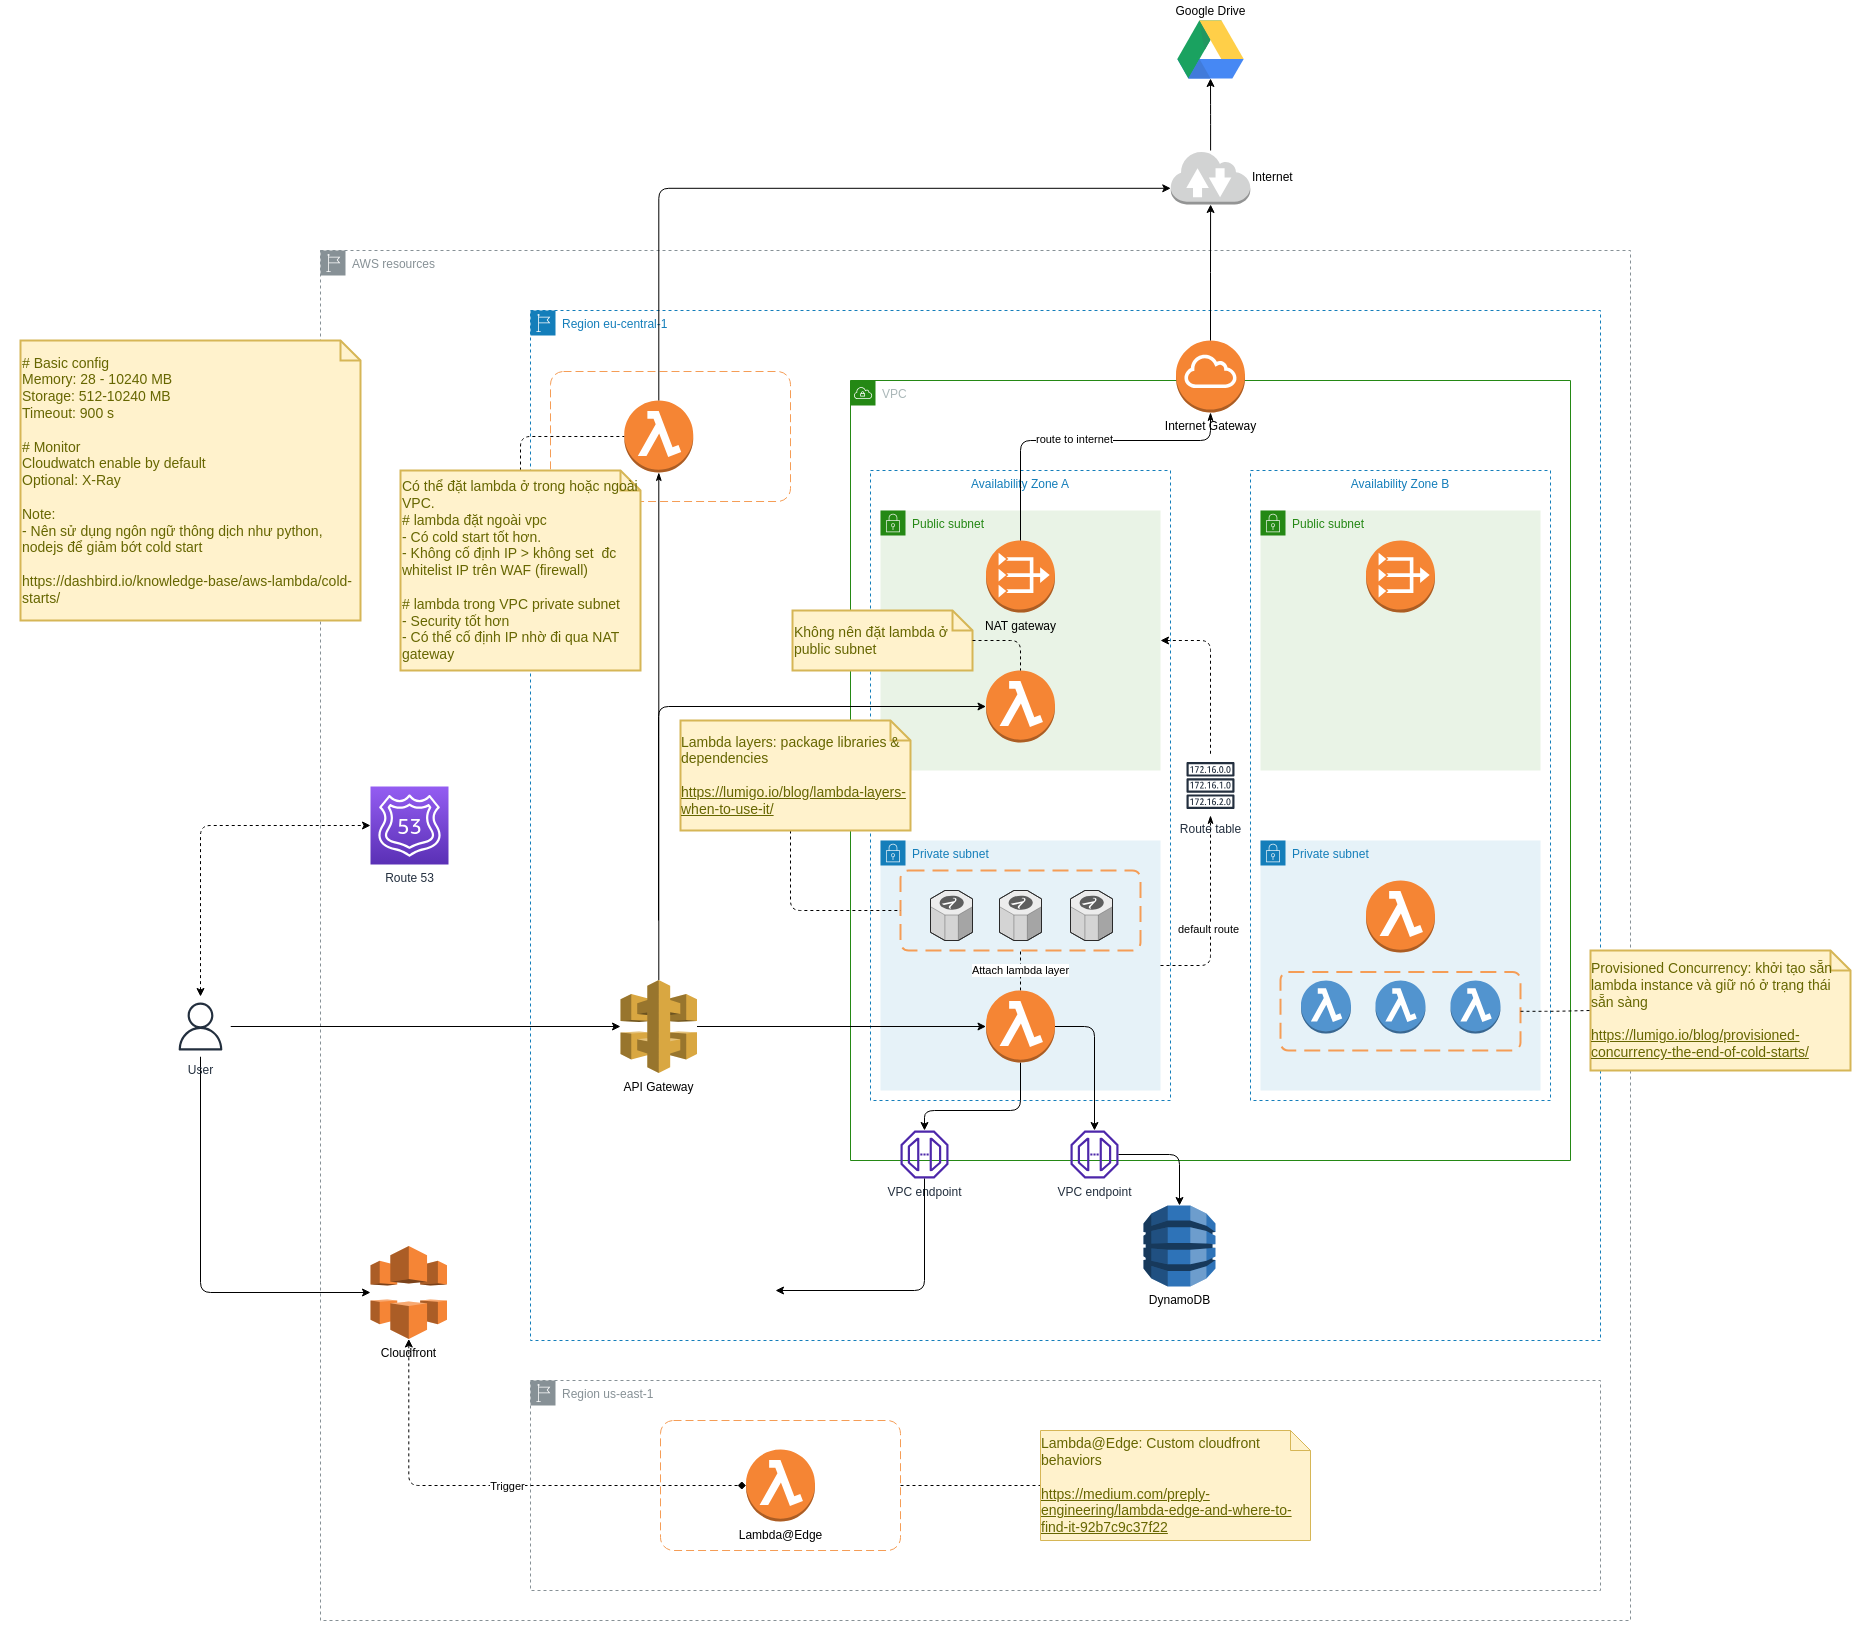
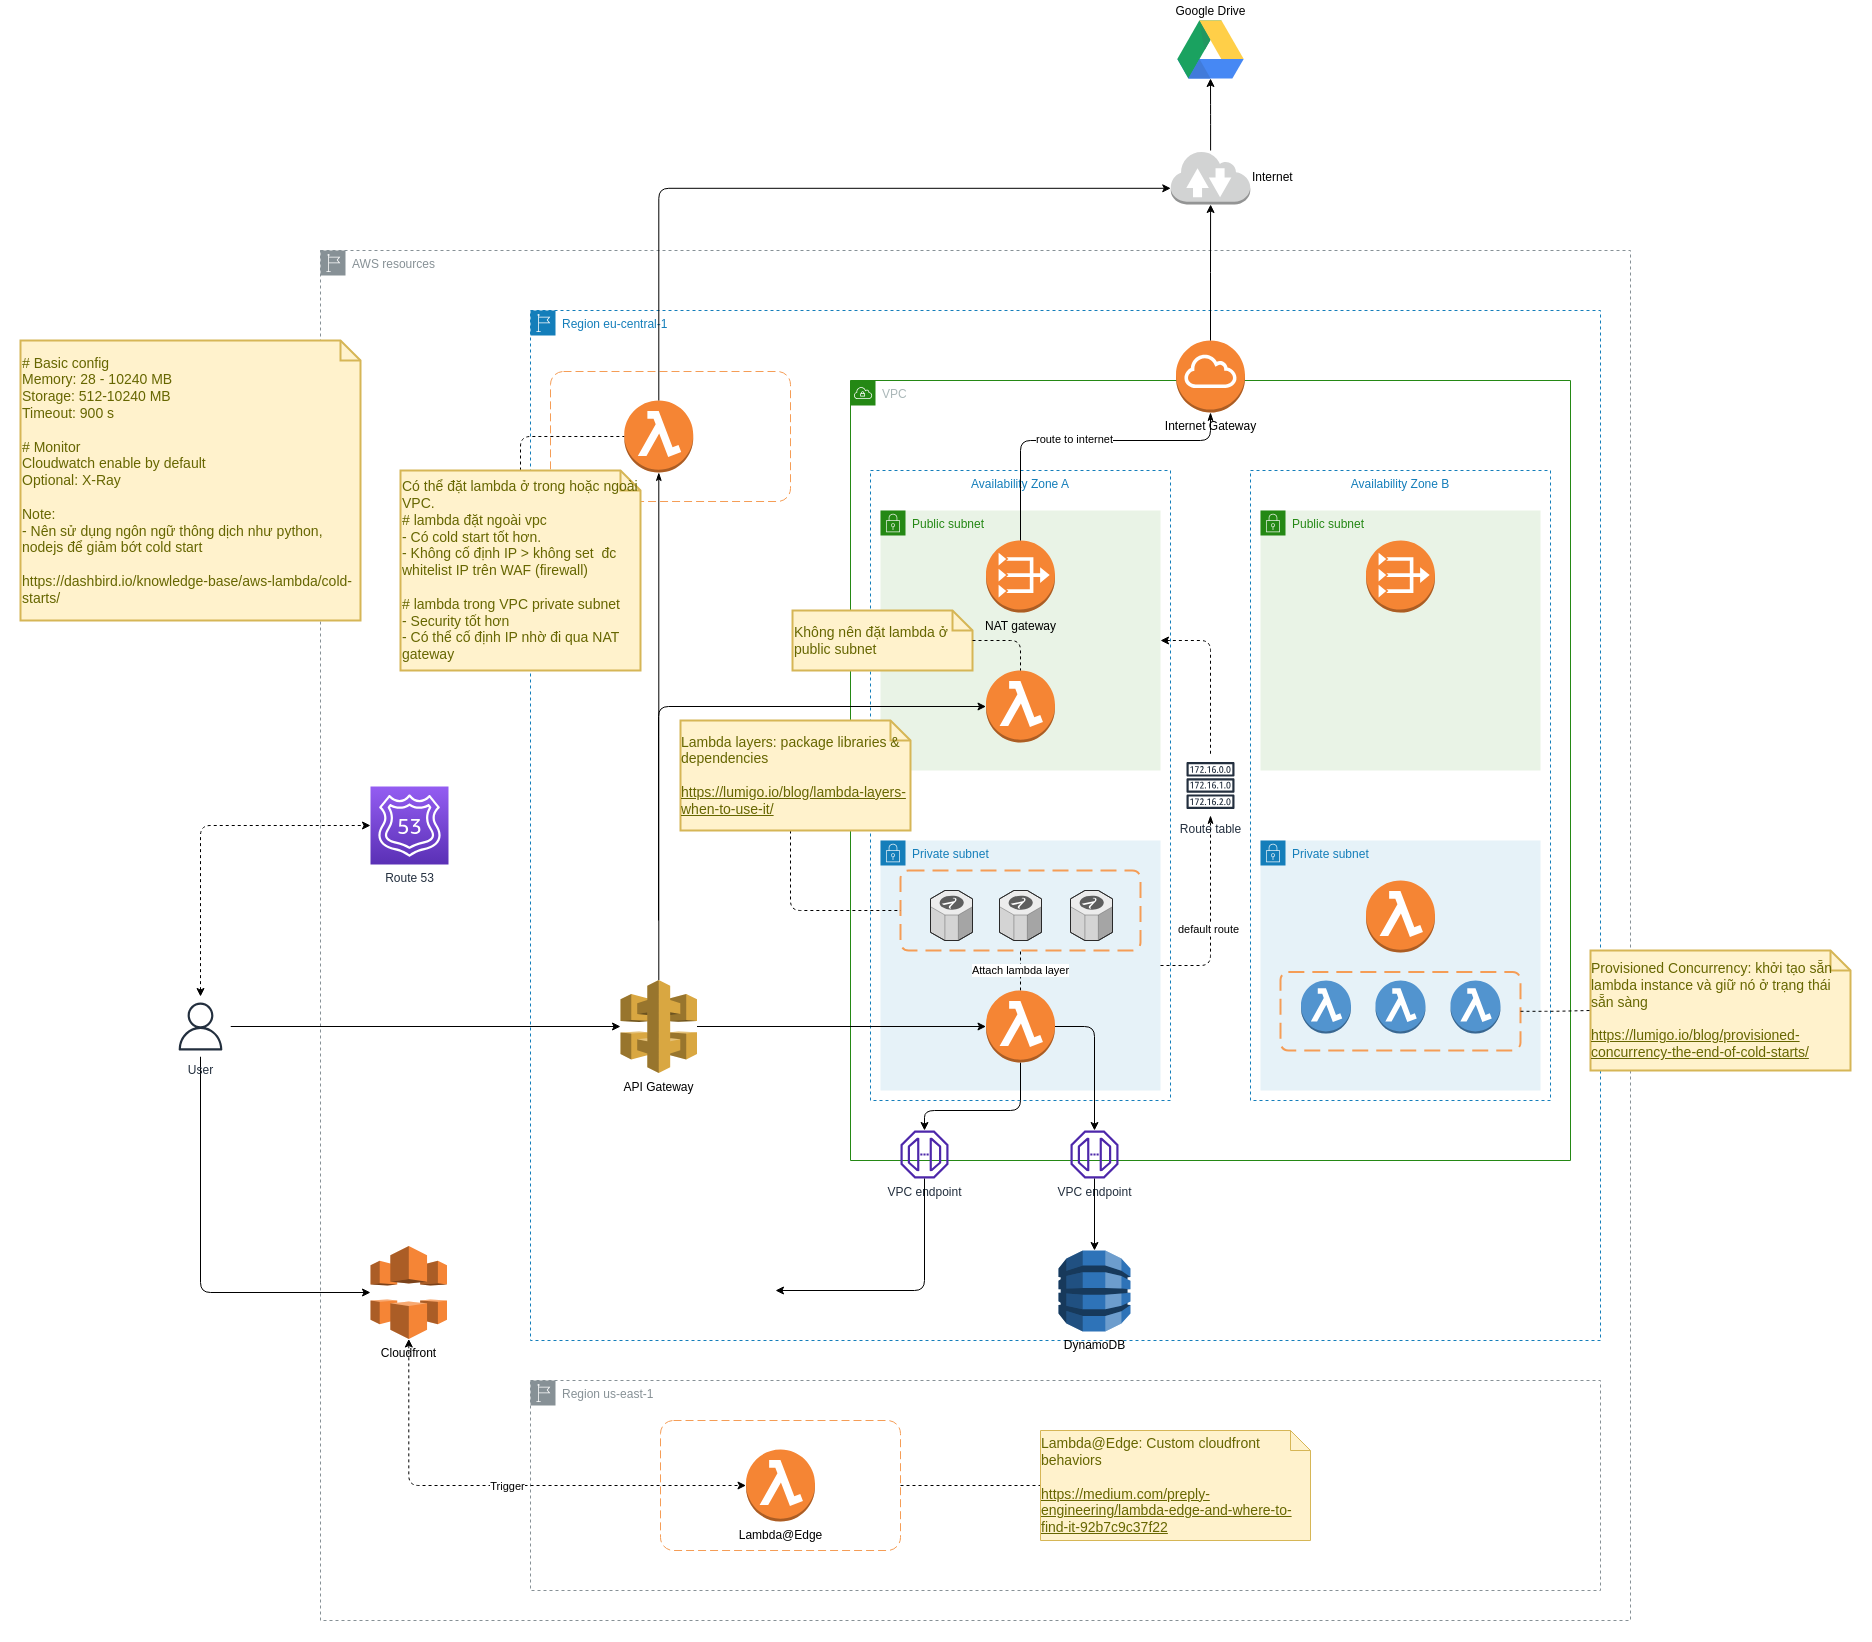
- <mxCell id="48" value="DynamoDB" style="outlineConnect=0;dashed=0;verticalLabelPosition=bottom;verticalAlign=top;align=center;html=1;shape=mxgraph.aws3.dynamo_db;fillColor=#2E73B8;gradientColor=none;" parent="3" vertex="1"><mxGeometry x="613" y="895" width="72" height="81" as="geometry" /></mxCell>
+ <mxCell id="48" value="DynamoDB" style="outlineConnect=0;dashed=0;verticalLabelPosition=bottom;verticalAlign=top;align=center;html=1;shape=mxgraph.aws3.dynamo_db;fillColor=#2E73B8;gradientColor=none;" parent="3" vertex="1"><mxGeometry x="528" y="940" width="72" height="81" as="geometry" /></mxCell>
- <mxCell id="60" style="edgeStyle=orthogonalEdgeStyle;rounded=1;sketch=0;orthogonalLoop=1;jettySize=auto;html=1;entryX=0;entryY=0.5;entryDx=0;entryDy=0;entryPerimeter=0;shadow=0;startArrow=classic;startFill=1;endArrow=diamond;endFill=1;strokeColor=default;elbow=vertical;dashed=1;" parent="1" source="62" target="59" edge="1"><mxGeometry relative="1" as="geometry"><Array as="points"><mxPoint x="408" y="1485" /></Array></mxGeometry></mxCell>
+ <mxCell id="60" style="edgeStyle=orthogonalEdgeStyle;rounded=1;sketch=0;orthogonalLoop=1;jettySize=auto;html=1;entryX=0;entryY=0.5;entryDx=0;entryDy=0;entryPerimeter=0;shadow=0;startArrow=classic;startFill=1;endArrow=classic;endFill=1;strokeColor=default;elbow=vertical;dashed=1;" parent="1" source="62" target="59" edge="1"><mxGeometry relative="1" as="geometry"><Array as="points"><mxPoint x="408" y="1485" /></Array></mxGeometry></mxCell>
